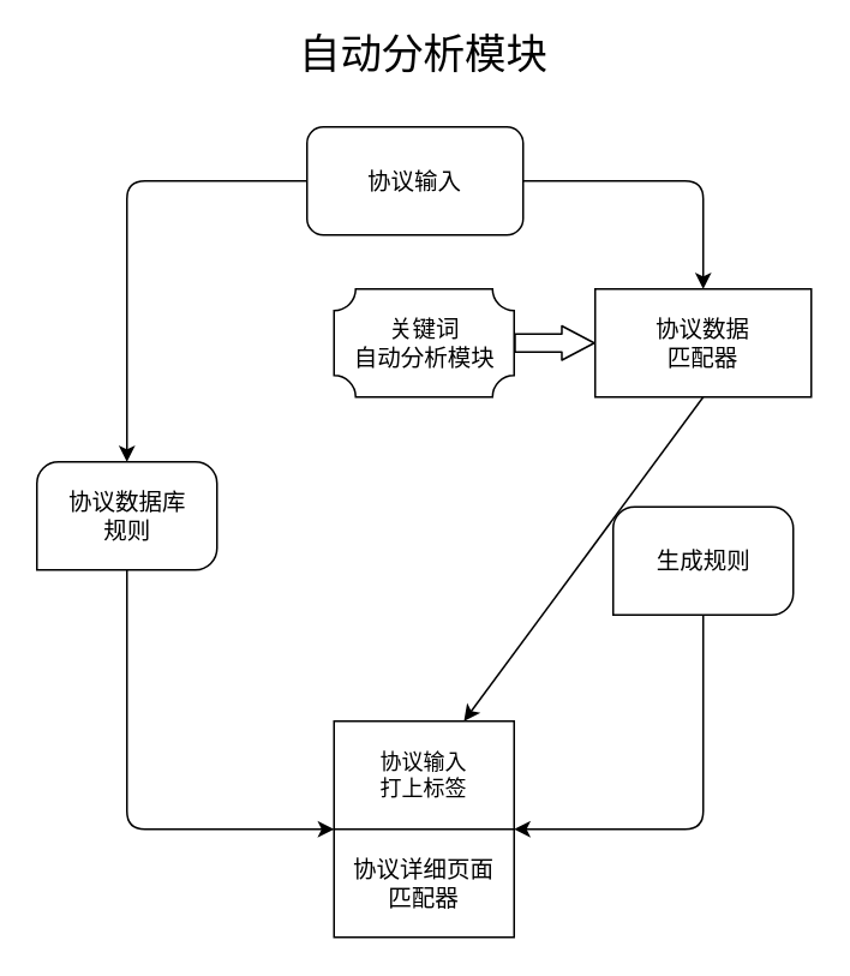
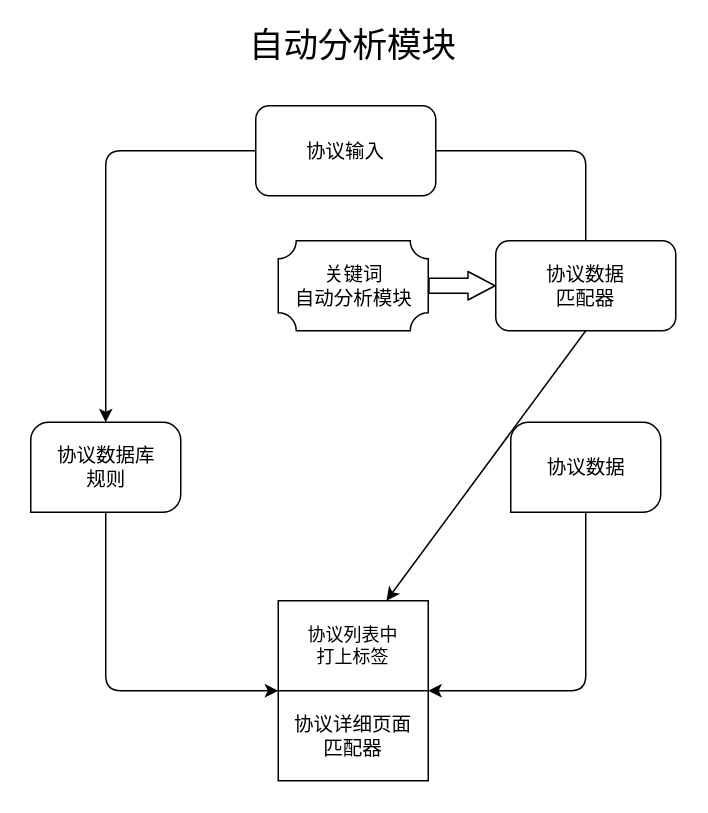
- <mxCell id="11" value="" style="endArrow=classic;html=1;fontFamily=Verdana;fontSize=13;exitX=1;exitY=0.5;exitDx=0;exitDy=0;entryX=0.5;entryY=0;entryDx=0;entryDy=0;" parent="1" source="9" target="4" edge="1"><mxGeometry width="50" height="50" relative="1" as="geometry"><mxPoint x="310" y="120" as="sourcePoint" /><mxPoint x="360" y="70" as="targetPoint" /><Array as="points"><mxPoint x="390" y="100" /></Array></mxGeometry></mxCell>
+ <mxCell id="11" value="" style="endArrow=none;html=1;fontFamily=Verdana;fontSize=13;exitX=1;exitY=0.5;exitDx=0;exitDy=0;entryX=0.5;entryY=0;entryDx=0;entryDy=0;" parent="1" source="9" target="4" edge="1"><mxGeometry width="50" height="50" relative="1" as="geometry"><mxPoint x="310" y="120" as="sourcePoint" /><mxPoint x="360" y="70" as="targetPoint" /><Array as="points"><mxPoint x="390" y="100" /></Array></mxGeometry></mxCell>
- <mxCell id="4" value="协议数据&lt;br&gt;匹配器" style="rounded=0;whiteSpace=wrap;html=1;fontFamily=Verdana;fontSize=13;align=center;" parent="1" vertex="1"><mxGeometry x="330" y="160" width="120" height="60" as="geometry" /></mxCell>
+ <mxCell id="4" value="协议数据&lt;br&gt;匹配器" style="whiteSpace=wrap;html=1;fontFamily=Verdana;fontSize=13;align=center;rounded=1;" parent="1" vertex="1"><mxGeometry x="330" y="160" width="120" height="60" as="geometry" /></mxCell>
- <mxCell id="12" value="协议数据库&lt;br&gt;规则" style="verticalLabelPosition=middle;verticalAlign=middle;html=1;shape=mxgraph.basic.three_corner_round_rect;dx=6;fontFamily=Verdana;fontSize=13;align=center;labelPosition=center;" parent="1" vertex="1"><mxGeometry x="20" y="256" width="100" height="60" as="geometry" /></mxCell>
+ <mxCell id="12" value="协议数据库&lt;br&gt;规则" style="verticalLabelPosition=middle;verticalAlign=middle;html=1;shape=mxgraph.basic.three_corner_round_rect;dx=6;fontFamily=Verdana;fontSize=13;align=center;labelPosition=center;" parent="1" vertex="1"><mxGeometry x="20" y="281" width="100" height="60" as="geometry" /></mxCell>
- <mxCell id="6" value="生成规则" style="verticalLabelPosition=middle;verticalAlign=middle;html=1;shape=mxgraph.basic.three_corner_round_rect;dx=6;fontFamily=Verdana;fontSize=13;align=center;labelPosition=center;" parent="1" vertex="1"><mxGeometry x="340" y="281" width="100" height="60" as="geometry" /></mxCell>
+ <mxCell id="6" value="协议数据" style="verticalLabelPosition=middle;verticalAlign=middle;html=1;shape=mxgraph.basic.three_corner_round_rect;dx=6;fontFamily=Verdana;fontSize=13;align=center;labelPosition=center;" parent="1" vertex="1"><mxGeometry x="340" y="281" width="100" height="60" as="geometry" /></mxCell>
- <mxCell id="13" value="协议输入&lt;br&gt;打上标签" style="whiteSpace=wrap;html=1;align=center;verticalAlign=middle;container=1;recursiveResize=0;treeFolding=1;treeMoving=1;" vertex="1" parent="1"><mxGeometry x="185" y="400" width="100" height="60" as="geometry" /></mxCell>
+ <mxCell id="13" value="协议列表中&lt;br&gt;打上标签" style="whiteSpace=wrap;html=1;align=center;verticalAlign=middle;container=1;recursiveResize=0;treeFolding=1;treeMoving=1;" vertex="1" parent="1"><mxGeometry x="185" y="400" width="100" height="60" as="geometry" /></mxCell>
